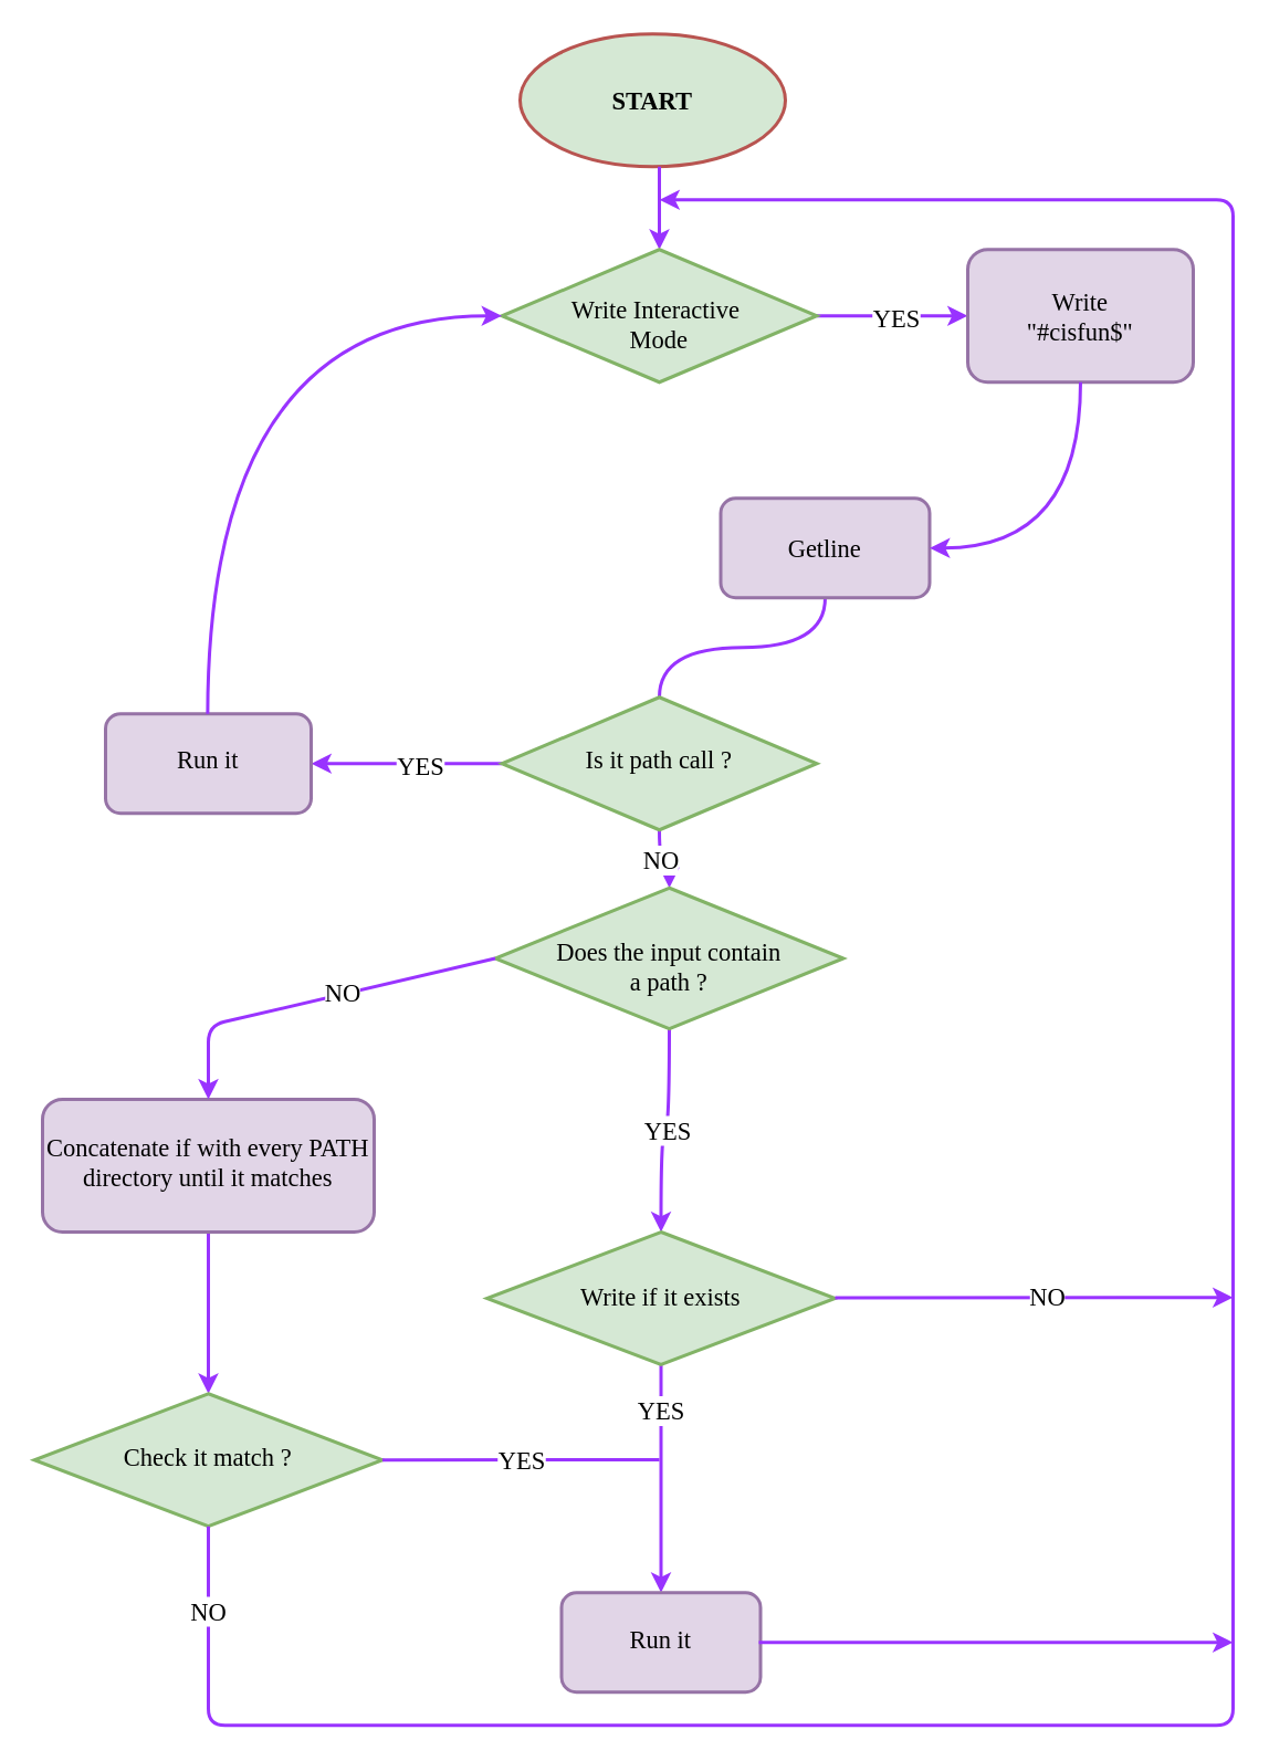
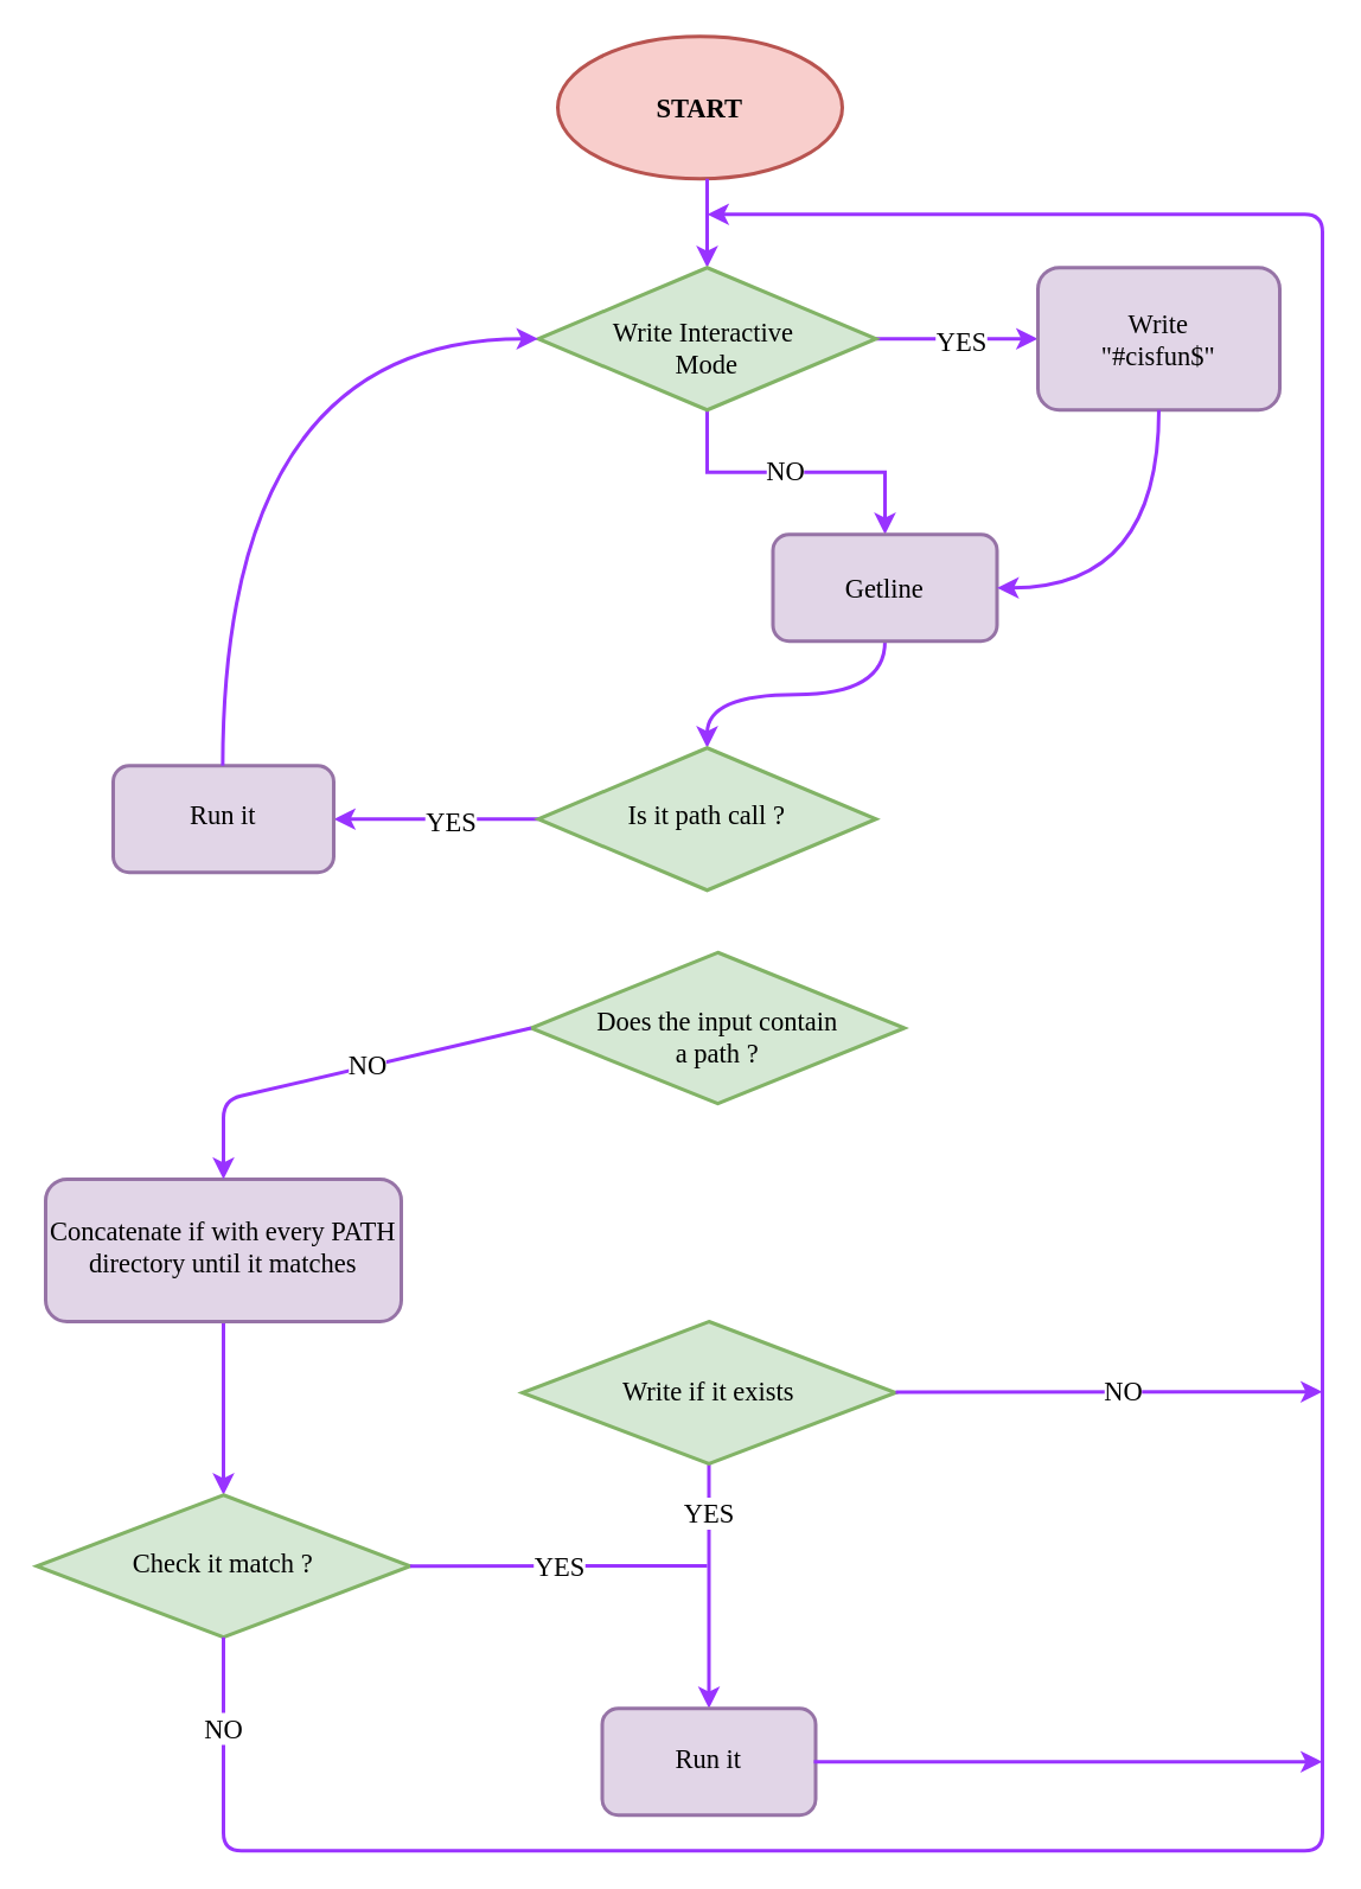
- <mxCell id="2" value="&lt;font size=&quot;1&quot; face=&quot;Comic Sans MS&quot;&gt;&lt;b style=&quot;font-size: 15px;&quot;&gt;START&lt;/b&gt;&lt;/font&gt;" style="ellipse;whiteSpace=wrap;html=1;fillColor=#d5e8d4;strokeColor=#b85450;strokeWidth=2;" vertex="1" parent="1"><mxGeometry x="313" y="20" width="160" height="80" as="geometry" /></mxCell>
+ <mxCell id="2" value="&lt;font size=&quot;1&quot; face=&quot;Comic Sans MS&quot;&gt;&lt;b style=&quot;font-size: 15px;&quot;&gt;START&lt;/b&gt;&lt;/font&gt;" style="ellipse;whiteSpace=wrap;html=1;fillColor=#f8cecc;strokeColor=#b85450;strokeWidth=2;" vertex="1" parent="1"><mxGeometry x="313" y="20" width="160" height="80" as="geometry" /></mxCell>
+ <mxCell id="6" value="" style="edgeStyle=orthogonalEdgeStyle;rounded=0;orthogonalLoop=1;jettySize=auto;html=1;strokeColor=#9933FF;fontFamily=Comic Sans MS;fontSize=15;strokeWidth=2;" edge="1" parent="1" source="8" target="11"><mxGeometry relative="1" as="geometry" /></mxCell>
+ <mxCell id="7" value="NO" style="edgeLabel;html=1;align=center;verticalAlign=middle;resizable=0;points=[];fontSize=15;fontFamily=Comic Sans MS;" vertex="1" connectable="0" parent="6"><mxGeometry x="-0.054" y="2" relative="1" as="geometry"><mxPoint x="-2" as="offset" /></mxGeometry></mxCell>
- <mxCell id="10" value="" style="edgeStyle=orthogonalEdgeStyle;curved=1;orthogonalLoop=1;jettySize=auto;html=1;strokeColor=#9933FF;strokeWidth=2;fontFamily=Comic Sans MS;fontSize=15;endArrow=none;" edge="1" parent="1" source="11" target="17"><mxGeometry relative="1" as="geometry" /></mxCell>
+ <mxCell id="10" value="" style="edgeStyle=orthogonalEdgeStyle;curved=1;orthogonalLoop=1;jettySize=auto;html=1;strokeColor=#9933FF;strokeWidth=2;fontFamily=Comic Sans MS;fontSize=15;" edge="1" parent="1" source="11" target="17"><mxGeometry relative="1" as="geometry" /></mxCell>
- <mxCell id="15" value="" style="edgeStyle=orthogonalEdgeStyle;curved=1;orthogonalLoop=1;jettySize=auto;html=1;strokeColor=#9933FF;strokeWidth=2;fontFamily=Comic Sans MS;fontSize=15;" edge="1" parent="1" source="17" target="22"><mxGeometry relative="1" as="geometry" /></mxCell>
- <mxCell id="16" value="NO" style="edgeLabel;html=1;align=center;verticalAlign=middle;resizable=0;points=[];fontSize=15;fontFamily=Comic Sans MS;" vertex="1" connectable="0" parent="15"><mxGeometry x="-0.213" y="3" relative="1" as="geometry"><mxPoint x="-3" y="1" as="offset" /></mxGeometry></mxCell>
- <mxCell id="20" value="" style="edgeStyle=orthogonalEdgeStyle;curved=1;orthogonalLoop=1;jettySize=auto;html=1;strokeColor=#9933FF;strokeWidth=2;fontFamily=Comic Sans MS;fontSize=15;" edge="1" parent="1" source="22" target="25"><mxGeometry relative="1" as="geometry" /></mxCell>
- <mxCell id="21" value="YES" style="edgeLabel;html=1;align=center;verticalAlign=middle;resizable=0;points=[];fontSize=15;fontFamily=Comic Sans MS;" vertex="1" connectable="0" parent="20"><mxGeometry x="-0.054" y="-2" relative="1" as="geometry"><mxPoint as="offset" /></mxGeometry></mxCell>
